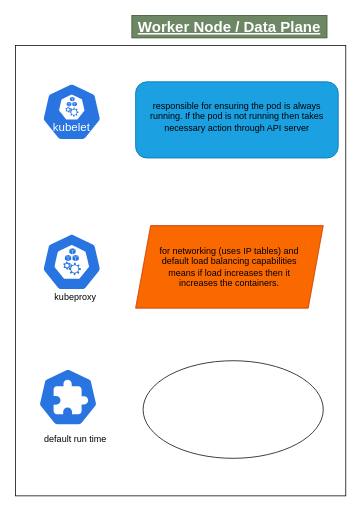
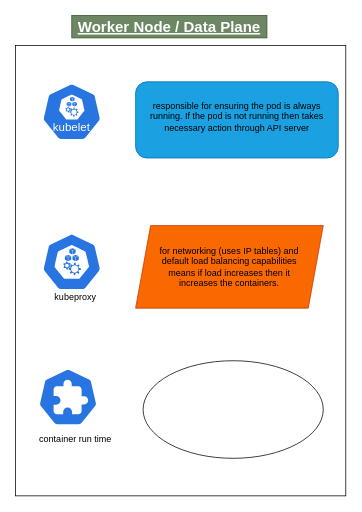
- <mxCell id="13" value="&lt;b&gt;&lt;font style=&quot;font-size: 20px;&quot;&gt;&lt;u&gt;Worker Node / Data Plane&lt;/u&gt;&lt;/font&gt;&lt;/b&gt;" style="text;html=1;align=center;verticalAlign=middle;whiteSpace=wrap;rounded=0;fillColor=#6d8764;fontColor=#ffffff;strokeColor=#3A5431;" vertex="1" parent="1"><mxGeometry x="175" y="20" width="260" height="30" as="geometry" /></mxCell>
+ <mxCell id="13" value="&lt;b&gt;&lt;font style=&quot;font-size: 20px;&quot;&gt;&lt;u&gt;Worker Node / Data Plane&lt;/u&gt;&lt;/font&gt;&lt;/b&gt;" style="text;html=1;align=center;verticalAlign=middle;whiteSpace=wrap;rounded=0;fillColor=#6d8764;fontColor=#ffffff;strokeColor=#3A5431;" vertex="1" parent="1"><mxGeometry x="95" y="20" width="260" height="30" as="geometry" /></mxCell>
- <mxCell id="12" value="default run time" style="text;html=1;align=center;verticalAlign=middle;whiteSpace=wrap;rounded=0;" vertex="1" parent="1"><mxGeometry x="50" y="570" width="100" height="30" as="geometry" /></mxCell>
+ <mxCell id="12" value="container run time" style="text;html=1;align=center;verticalAlign=middle;whiteSpace=wrap;rounded=0;" vertex="1" parent="1"><mxGeometry x="50" y="570" width="100" height="30" as="geometry" /></mxCell>
